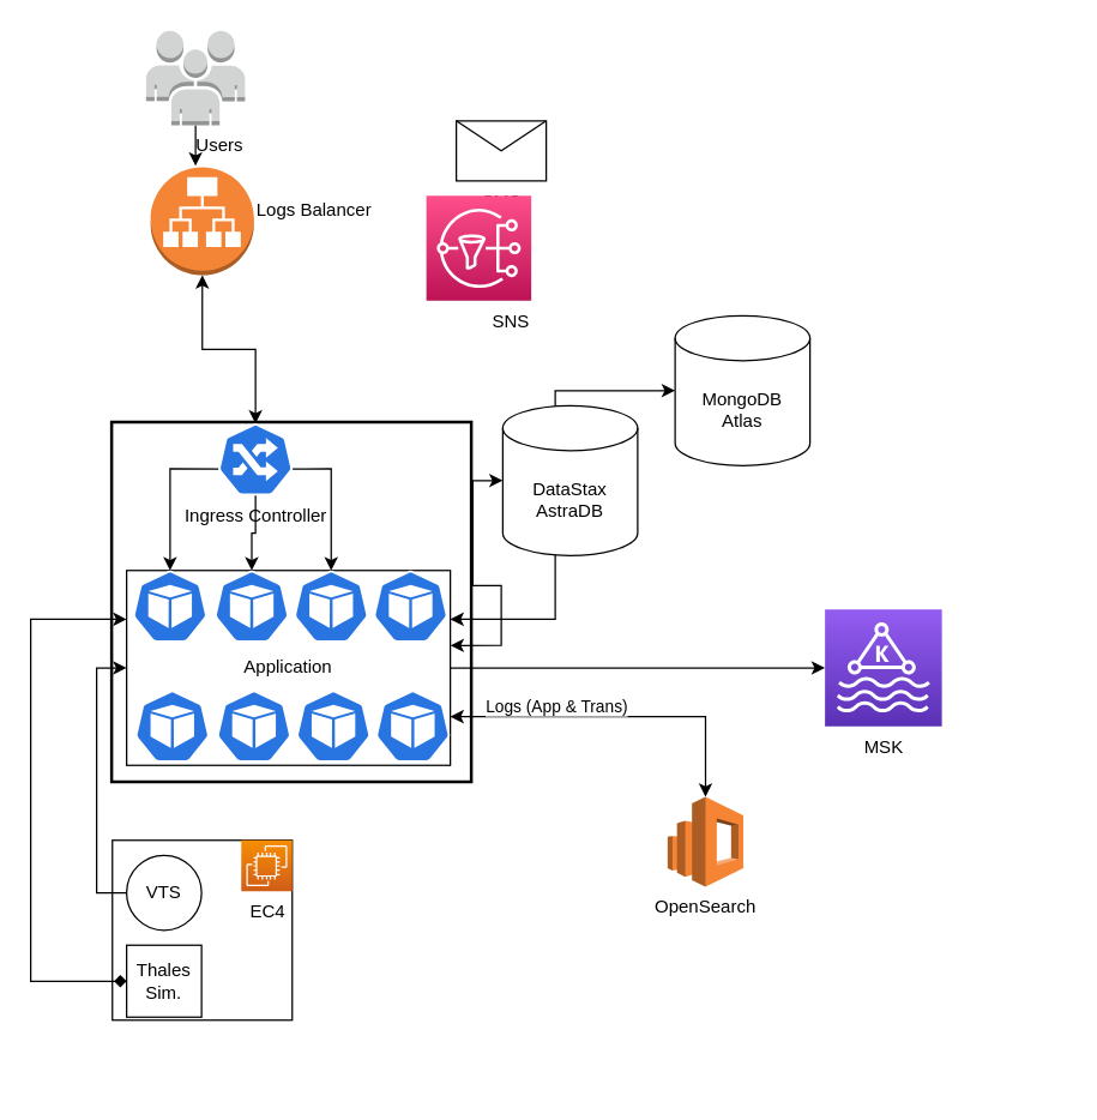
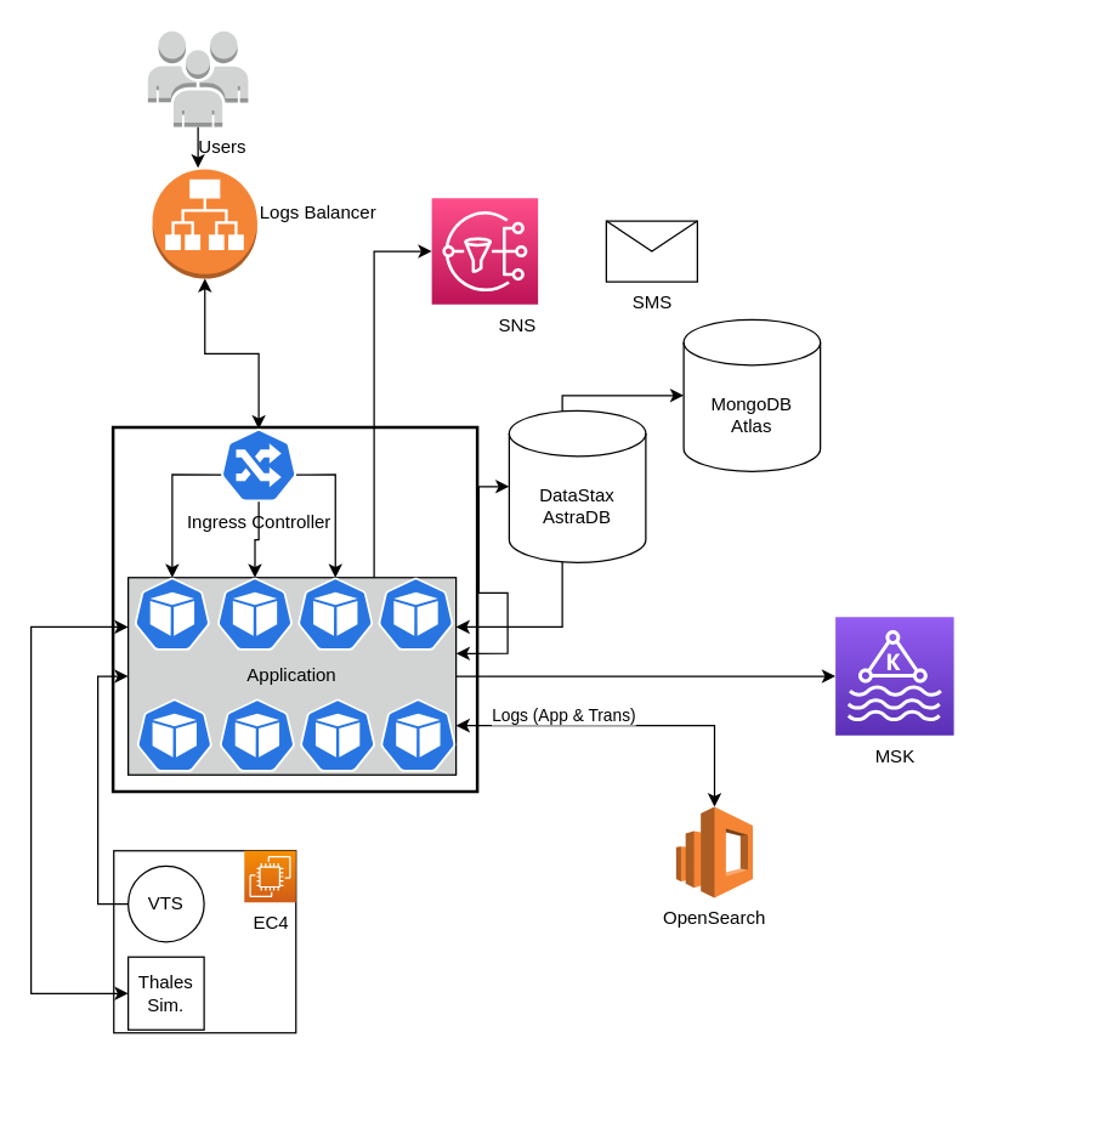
- <mxCell id="5" value="SMS" style="shape=message;html=1;html=1;outlineConnect=0;labelPosition=center;verticalLabelPosition=bottom;align=center;verticalAlign=top;" parent="2" vertex="1"><mxGeometry x="284" y="60" width="60" height="40" as="geometry" /></mxCell>
+ <mxCell id="5" value="SMS" style="shape=message;html=1;html=1;outlineConnect=0;labelPosition=center;verticalLabelPosition=bottom;align=center;verticalAlign=top;" parent="2" vertex="1"><mxGeometry x="379" y="125" width="60" height="40" as="geometry" /></mxCell>
+ <mxCell id="23" style="edgeStyle=orthogonalEdgeStyle;rounded=0;orthogonalLoop=1;jettySize=auto;html=1;exitX=0.75;exitY=0;exitDx=0;exitDy=0;entryX=0;entryY=0.5;entryDx=0;entryDy=0;entryPerimeter=0;" parent="2" source="24" target="6" edge="1"><mxGeometry relative="1" as="geometry" /></mxCell>
- <mxCell id="24" value="Application" style="rounded=0;whiteSpace=wrap;html=1;" parent="2" vertex="1"><mxGeometry x="64" y="360" width="216" height="130" as="geometry" /></mxCell>
+ <mxCell id="24" value="Application" style="rounded=0;whiteSpace=wrap;html=1;fillColor=#d2d3d3;" parent="2" vertex="1"><mxGeometry x="64" y="360" width="216" height="130" as="geometry" /></mxCell>
- <mxCell id="18" style="edgeStyle=orthogonalEdgeStyle;rounded=0;orthogonalLoop=1;jettySize=auto;html=1;exitX=0;exitY=0.25;exitDx=0;exitDy=0;entryX=0;entryY=0.5;entryDx=0;entryDy=0;startArrow=classic;startFill=1;endArrow=diamond;" parent="2" source="24" target="14" edge="1"><mxGeometry relative="1" as="geometry"><Array as="points"><mxPoint y="393" /><mxPoint y="634" /></Array></mxGeometry></mxCell>
+ <mxCell id="18" style="edgeStyle=orthogonalEdgeStyle;rounded=0;orthogonalLoop=1;jettySize=auto;html=1;exitX=0;exitY=0.25;exitDx=0;exitDy=0;entryX=0;entryY=0.5;entryDx=0;entryDy=0;startArrow=classic;startFill=1;" parent="2" source="24" target="14" edge="1"><mxGeometry relative="1" as="geometry"><Array as="points"><mxPoint y="393" /><mxPoint y="634" /></Array></mxGeometry></mxCell>
